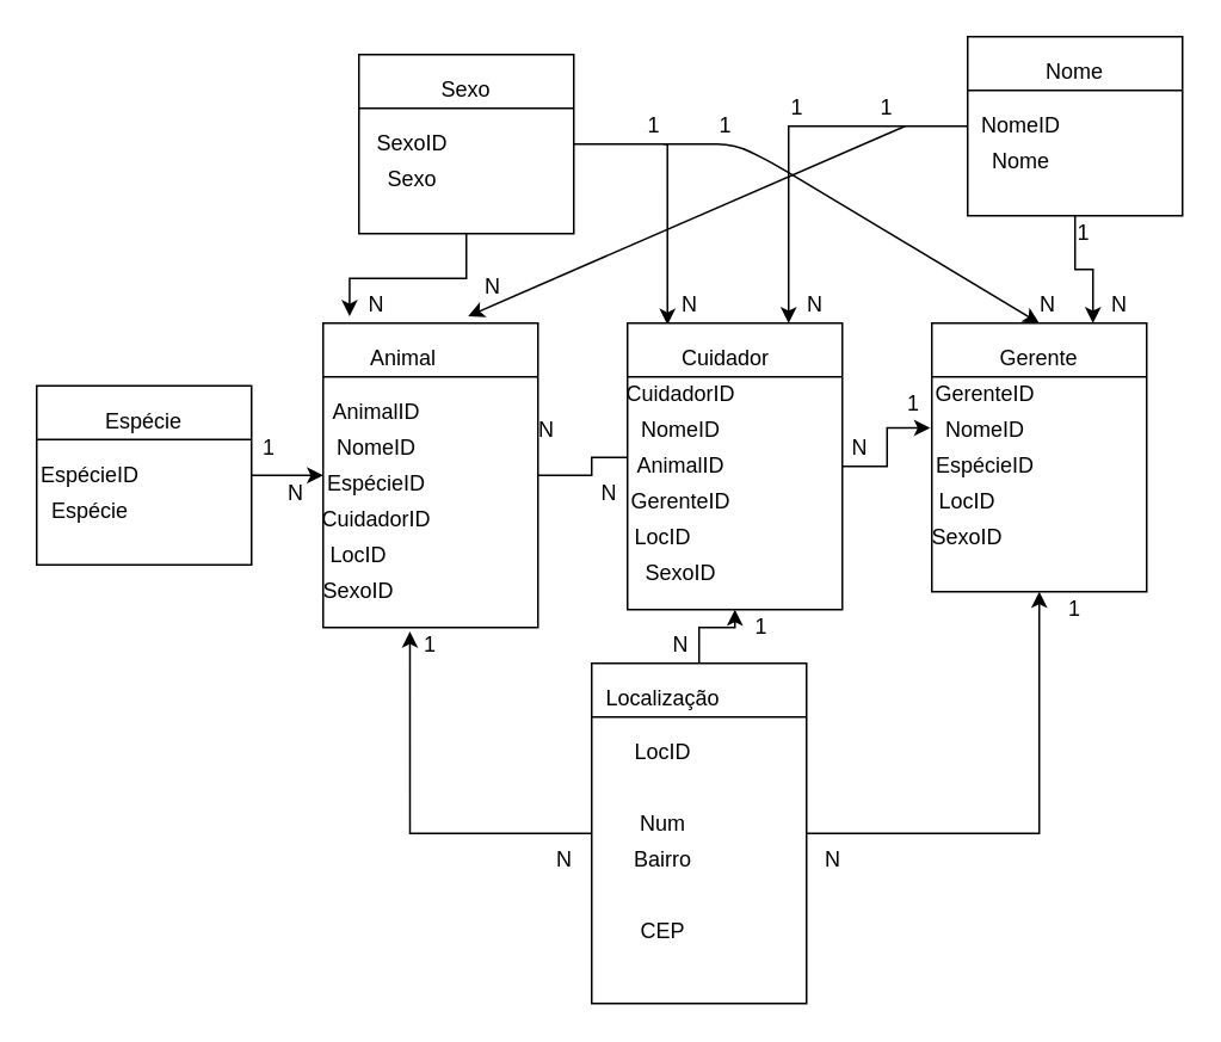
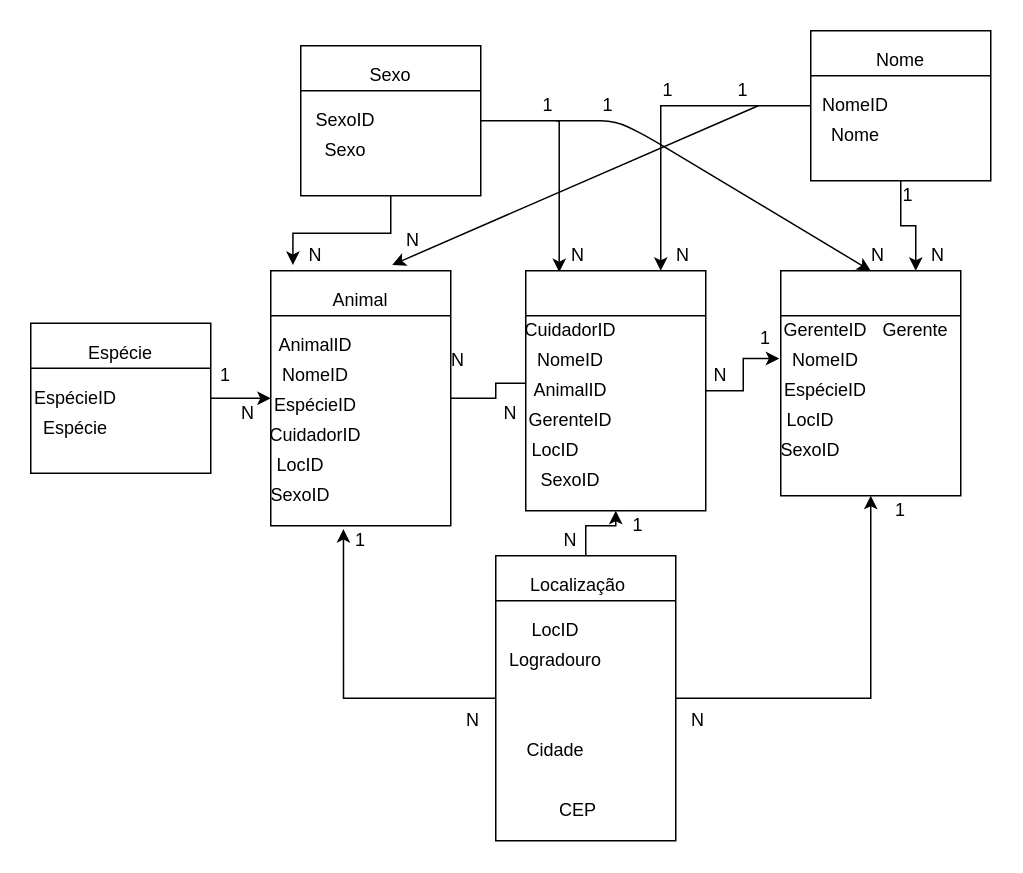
- <mxCell id="25" value="Animal" style="text;html=1;strokeColor=none;fillColor=none;align=center;verticalAlign=middle;whiteSpace=wrap;rounded=0;" vertex="1" parent="1"><mxGeometry x="205" y="190" width="40" height="20" as="geometry" /></mxCell>
+ <mxCell id="25" value="Animal" style="text;html=1;strokeColor=none;fillColor=none;align=center;verticalAlign=middle;whiteSpace=wrap;rounded=0;" vertex="1" parent="1"><mxGeometry x="220" y="190" width="40" height="20" as="geometry" /></mxCell>
- <mxCell id="29" value="Cuidador" style="text;html=1;strokeColor=none;fillColor=none;align=center;verticalAlign=middle;whiteSpace=wrap;rounded=0;" vertex="1" parent="1"><mxGeometry x="380" y="190" width="50" height="20" as="geometry" /></mxCell>
- <mxCell id="32" value="Gerente" style="text;html=1;strokeColor=none;fillColor=none;align=center;verticalAlign=middle;whiteSpace=wrap;rounded=0;" vertex="1" parent="1"><mxGeometry x="560" y="190" width="40" height="20" as="geometry" /></mxCell>
+ <mxCell id="32" value="Gerente" style="text;html=1;strokeColor=none;fillColor=none;align=center;verticalAlign=middle;whiteSpace=wrap;rounded=0;" vertex="1" parent="1"><mxGeometry x="590" y="210" width="40" height="20" as="geometry" /></mxCell>
- <mxCell id="21" value="Localização" style="text;html=1;strokeColor=none;fillColor=none;align=center;verticalAlign=middle;whiteSpace=wrap;rounded=0;" vertex="1" parent="1"><mxGeometry x="345" y="380" width="50" height="20" as="geometry" /></mxCell>
+ <mxCell id="21" value="Localização" style="text;html=1;strokeColor=none;fillColor=none;align=center;verticalAlign=middle;whiteSpace=wrap;rounded=0;" vertex="1" parent="1"><mxGeometry x="360" y="380" width="50" height="20" as="geometry" /></mxCell>
+ <mxCell id="40" value="Logradouro" style="text;html=1;strokeColor=none;fillColor=none;align=center;verticalAlign=middle;whiteSpace=wrap;rounded=0;" vertex="1" parent="1"><mxGeometry x="350" y="430" width="40" height="20" as="geometry" /></mxCell>
- <mxCell id="48" value="Num" style="text;html=1;strokeColor=none;fillColor=none;align=center;verticalAlign=middle;whiteSpace=wrap;rounded=0;" vertex="1" parent="1"><mxGeometry x="350" y="450" width="40" height="20" as="geometry" /></mxCell>
- <mxCell id="49" value="Bairro" style="text;html=1;strokeColor=none;fillColor=none;align=center;verticalAlign=middle;whiteSpace=wrap;rounded=0;" vertex="1" parent="1"><mxGeometry x="350" y="470" width="40" height="20" as="geometry" /></mxCell>
+ <mxCell id="50" value="Cidade" style="text;html=1;strokeColor=none;fillColor=none;align=center;verticalAlign=middle;whiteSpace=wrap;rounded=0;" vertex="1" parent="1"><mxGeometry x="350" y="490" width="40" height="20" as="geometry" /></mxCell>
- <mxCell id="51" value="CEP" style="text;html=1;strokeColor=none;fillColor=none;align=center;verticalAlign=middle;whiteSpace=wrap;rounded=0;" vertex="1" parent="1"><mxGeometry x="350" y="510" width="40" height="20" as="geometry" /></mxCell>
+ <mxCell id="51" value="CEP" style="text;html=1;strokeColor=none;fillColor=none;align=center;verticalAlign=middle;whiteSpace=wrap;rounded=0;" vertex="1" parent="1"><mxGeometry x="365" y="530" width="40" height="20" as="geometry" /></mxCell>
